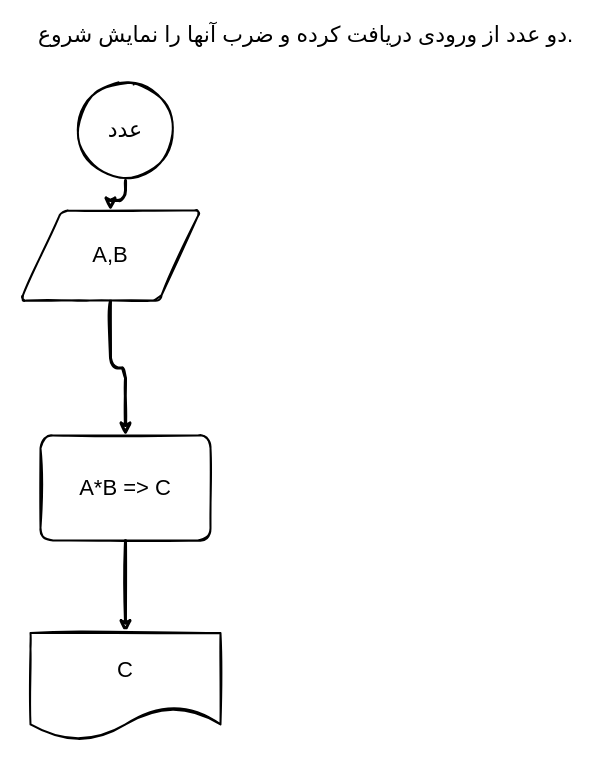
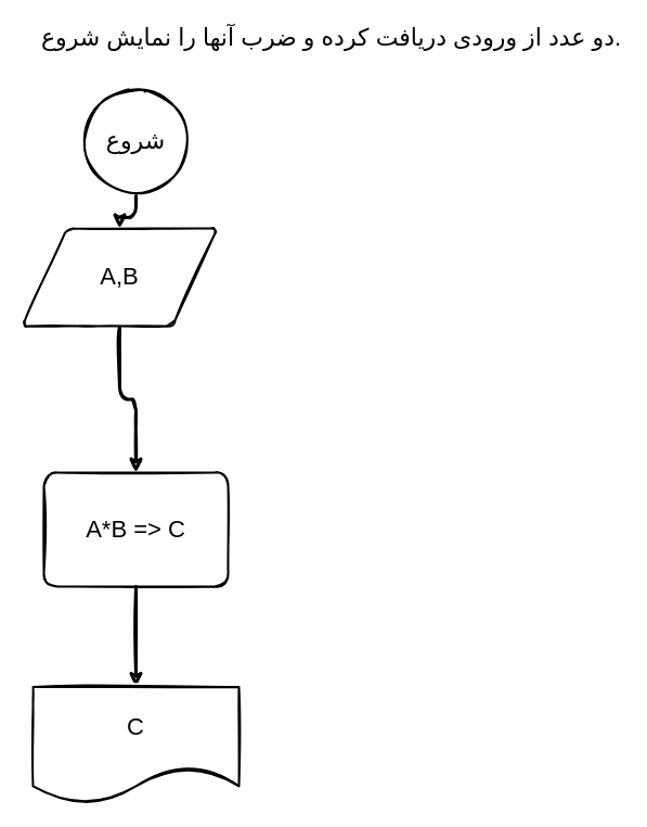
- <mxCell id="4" value="عدد" style="strokeWidth=2;html=1;shape=mxgraph.flowchart.start_2;whiteSpace=wrap;labelBackgroundColor=none;sketch=1;fontSize=22;" vertex="1" parent="1"><mxGeometry x="75" y="80" width="100" height="100" as="geometry" /></mxCell>
+ <mxCell id="4" value="شروع" style="strokeWidth=2;html=1;shape=mxgraph.flowchart.start_2;whiteSpace=wrap;labelBackgroundColor=none;sketch=1;fontSize=22;" vertex="1" parent="1"><mxGeometry x="75" y="80" width="100" height="100" as="geometry" /></mxCell>
